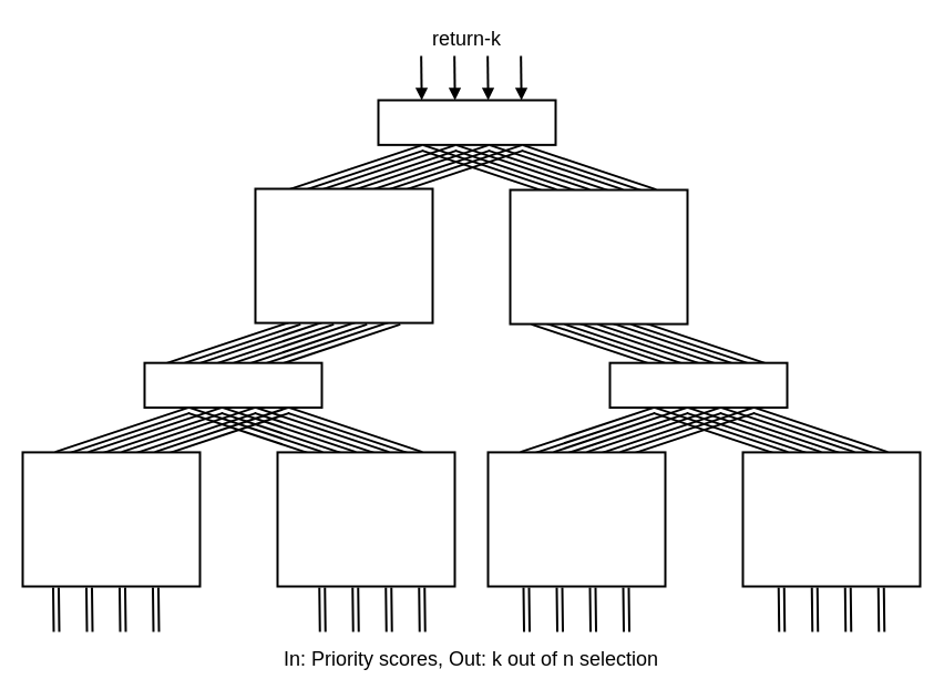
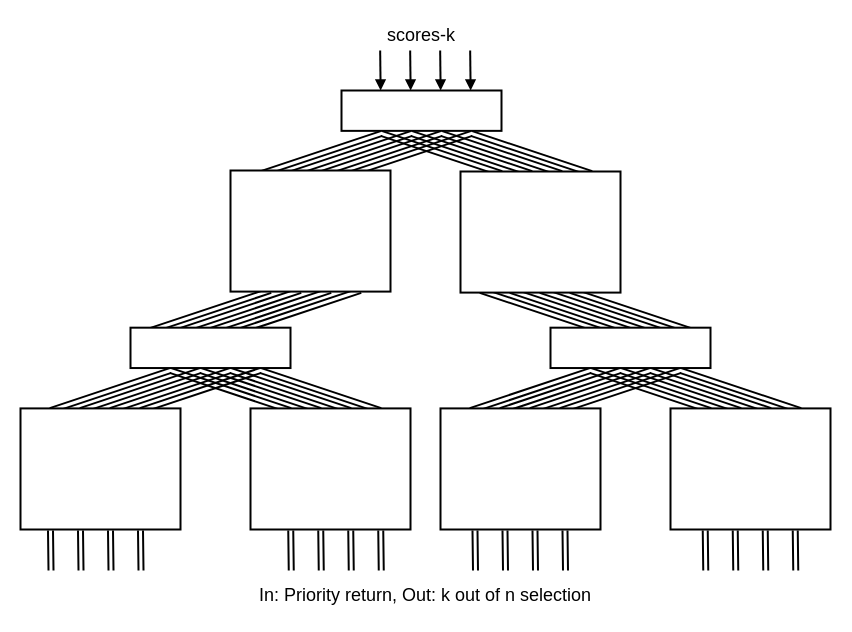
- <mxCell id="64" value="return-k" style="text;html=1;align=center;verticalAlign=middle;whiteSpace=wrap;rounded=0;fontSize=18;" vertex="1" parent="1"><mxGeometry x="226" y="20" width="390" height="30" as="geometry" /></mxCell>
+ <mxCell id="64" value="scores-k" style="text;html=1;align=center;verticalAlign=middle;whiteSpace=wrap;rounded=0;fontSize=18;" vertex="1" parent="1"><mxGeometry x="226" y="20" width="390" height="30" as="geometry" /></mxCell>
- <mxCell id="59" value="In: Priority scores, Out: k out of n selection" style="text;html=1;align=center;verticalAlign=middle;whiteSpace=wrap;rounded=0;fontSize=18;" vertex="1" parent="1"><mxGeometry x="230" y="580" width="390" height="30" as="geometry" /></mxCell>
+ <mxCell id="59" value="In: Priority return, Out: k out of n selection" style="text;html=1;align=center;verticalAlign=middle;whiteSpace=wrap;rounded=0;fontSize=18;" vertex="1" parent="1"><mxGeometry x="230" y="580" width="390" height="30" as="geometry" /></mxCell>
